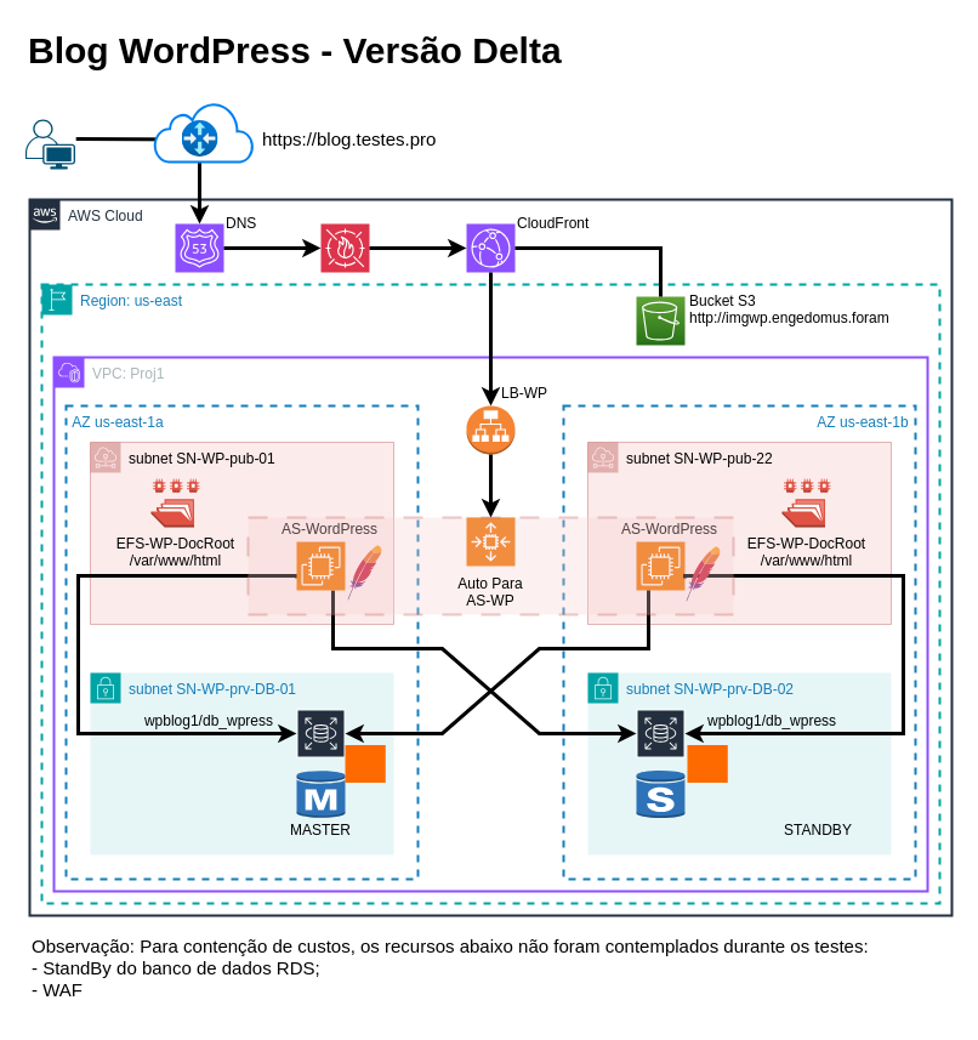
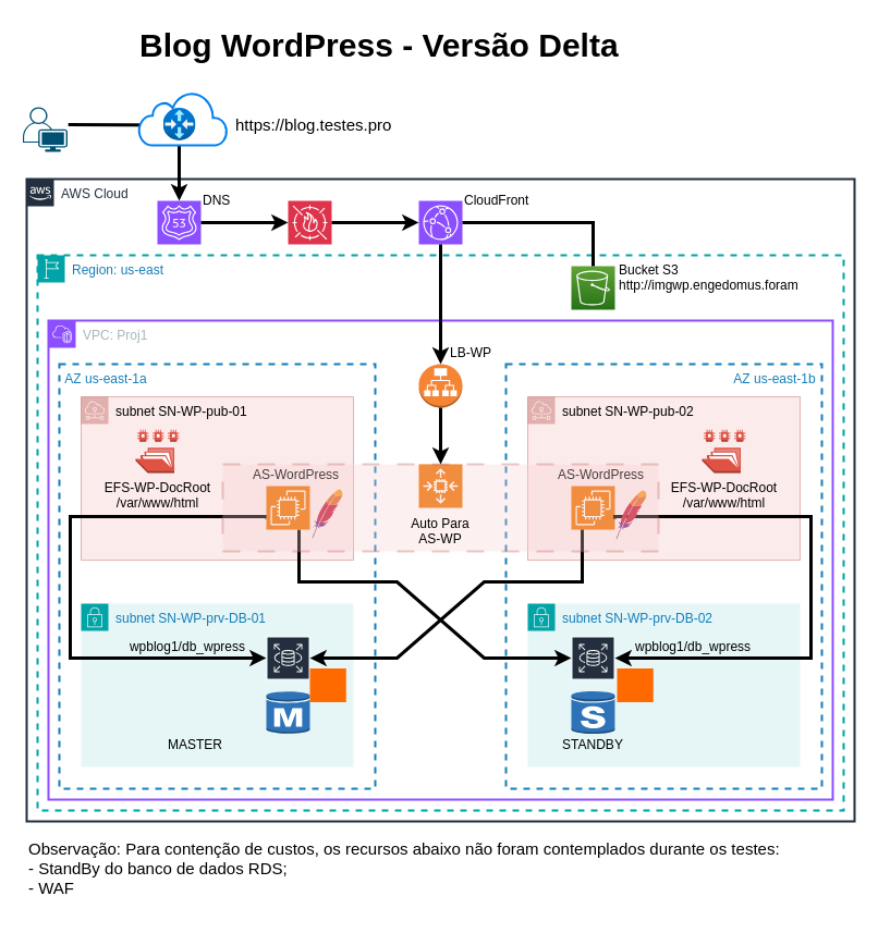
- <mxCell id="52" value="Blog WordPress - Versão Delta" style="text;html=1;resizable=0;points=[];autosize=1;align=left;verticalAlign=top;spacingTop=-4;fontSize=30;fontStyle=1;labelBackgroundColor=none;" parent="1" vertex="1"><mxGeometry x="20.5" y="20.5" width="440" height="40" as="geometry" /></mxCell>
+ <mxCell id="52" value="Blog WordPress - Versão Delta" style="text;html=1;resizable=0;points=[];autosize=1;align=left;verticalAlign=top;spacingTop=-4;fontSize=30;fontStyle=1;labelBackgroundColor=none;" parent="1" vertex="1"><mxGeometry x="125.5" y="20.5" width="440" height="40" as="geometry" /></mxCell>
- <mxCell id="23" value="subnet SN-WP-pub-22" style="sketch=0;outlineConnect=0;html=1;whiteSpace=wrap;fontSize=12;fontStyle=0;shape=mxgraph.aws4.group;grIcon=mxgraph.aws4.group_subnet;strokeColor=#b85450;fillColor=#f8cecc;verticalAlign=top;align=left;spacingLeft=30;dashed=0;opacity=40;" parent="4" vertex="1"><mxGeometry x="440" y="70" width="250" height="150" as="geometry" /></mxCell>
+ <mxCell id="23" value="subnet SN-WP-pub-02" style="sketch=0;outlineConnect=0;html=1;whiteSpace=wrap;fontSize=12;fontStyle=0;shape=mxgraph.aws4.group;grIcon=mxgraph.aws4.group_subnet;strokeColor=#b85450;fillColor=#f8cecc;verticalAlign=top;align=left;spacingLeft=30;dashed=0;opacity=40;" parent="4" vertex="1"><mxGeometry x="440" y="70" width="250" height="150" as="geometry" /></mxCell>
- <mxCell id="13" value="MASTER" style="text;html=1;align=center;verticalAlign=middle;whiteSpace=wrap;rounded=0;" parent="11" vertex="1"><mxGeometry x="150" y="120" width="80" height="20" as="geometry" /></mxCell>
+ <mxCell id="13" value="MASTER" style="text;html=1;align=center;verticalAlign=middle;whiteSpace=wrap;rounded=0;" parent="11" vertex="1"><mxGeometry x="65" y="120" width="80" height="20" as="geometry" /></mxCell>
- <mxCell id="19" value="STANDBY" style="text;html=1;align=center;verticalAlign=middle;whiteSpace=wrap;rounded=0;" parent="17" vertex="1"><mxGeometry x="150" y="120" width="80" height="20" as="geometry" /></mxCell>
+ <mxCell id="19" value="STANDBY" style="text;html=1;align=center;verticalAlign=middle;whiteSpace=wrap;rounded=0;" parent="17" vertex="1"><mxGeometry x="20" y="120" width="80" height="20" as="geometry" /></mxCell>
